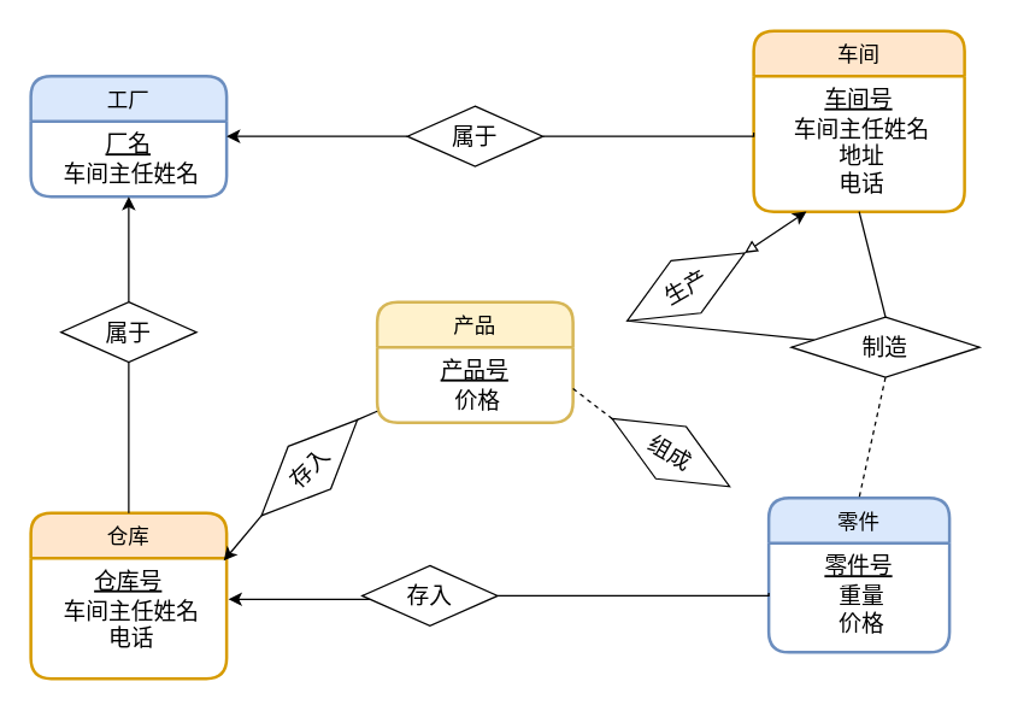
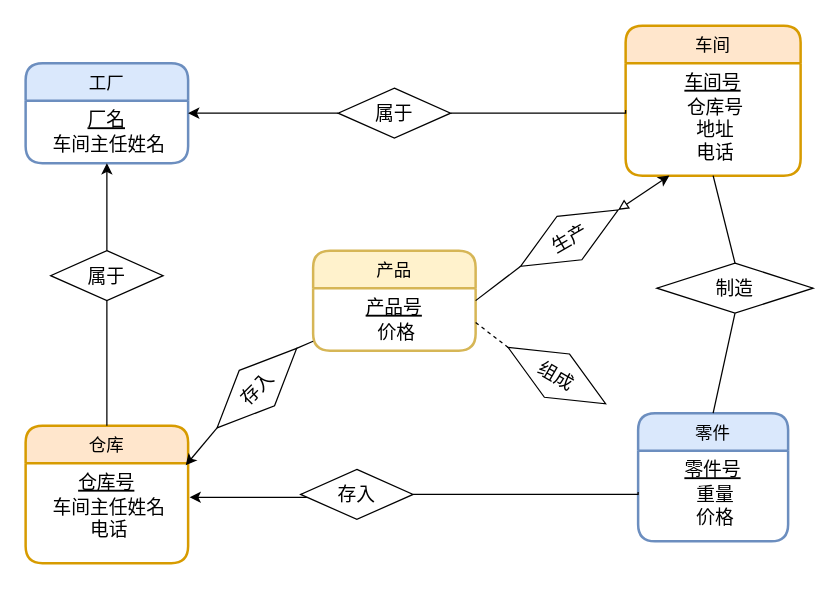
- <mxCell id="10" value="车间主任姓名&#10;地址&#10;电话" style="align=center;strokeColor=none;fillColor=none;spacingLeft=4;fontSize=15;verticalAlign=top;resizable=0;rotatable=0;part=1;" vertex="1" parent="8"><mxGeometry y="50" width="140" height="70" as="geometry" /></mxCell>
+ <mxCell id="10" value="仓库号&#10;地址&#10;电话" style="align=center;strokeColor=none;fillColor=none;spacingLeft=4;fontSize=15;verticalAlign=top;resizable=0;rotatable=0;part=1;" vertex="1" parent="8"><mxGeometry y="50" width="140" height="70" as="geometry" /></mxCell>
- <mxCell id="30" style="edgeStyle=none;rounded=0;orthogonalLoop=1;jettySize=auto;html=1;exitX=0;exitY=0.5;exitDx=0;exitDy=0;fontSize=15;startArrow=none;startFill=0;endArrow=none;endFill=0;" edge="1" parent="1" source="31" target="36"><mxGeometry relative="1" as="geometry" /></mxCell>
+ <mxCell id="30" style="edgeStyle=none;rounded=0;orthogonalLoop=1;jettySize=auto;html=1;exitX=0;exitY=0.5;exitDx=0;exitDy=0;entryX=1;entryY=0.5;entryDx=0;entryDy=0;fontSize=15;startArrow=none;startFill=0;endArrow=none;endFill=0;" edge="1" parent="1" source="31" target="12"><mxGeometry relative="1" as="geometry" /></mxCell>
- <mxCell id="35" style="edgeStyle=none;rounded=0;orthogonalLoop=1;jettySize=auto;html=1;exitX=0.5;exitY=1;exitDx=0;exitDy=0;entryX=0.5;entryY=0;entryDx=0;entryDy=0;fontSize=15;startArrow=none;startFill=0;endArrow=none;endFill=0;dashed=1;" edge="1" parent="1" source="36" target="14"><mxGeometry relative="1" as="geometry" /></mxCell>
+ <mxCell id="35" style="edgeStyle=none;rounded=0;orthogonalLoop=1;jettySize=auto;html=1;exitX=0.5;exitY=1;exitDx=0;exitDy=0;entryX=0.5;entryY=0;entryDx=0;entryDy=0;fontSize=15;startArrow=none;startFill=0;endArrow=none;endFill=0;" edge="1" parent="1" source="36" target="14"><mxGeometry relative="1" as="geometry" /></mxCell>
